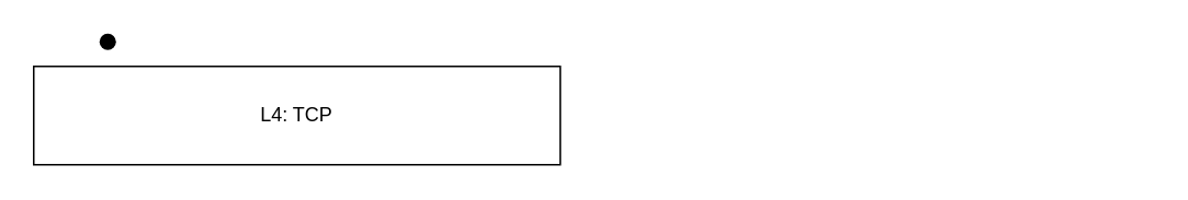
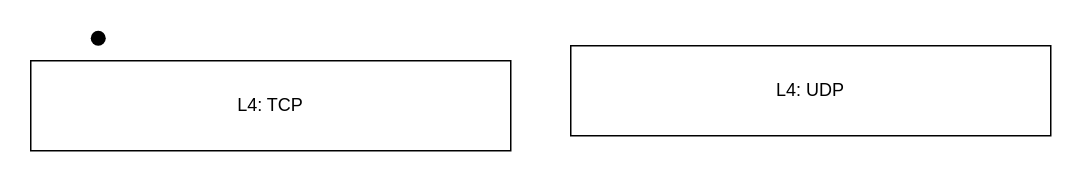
+ <mxCell id="3" value="L4: UDP" style="rounded=0;whiteSpace=wrap;html=1;" vertex="1" parent="1"><mxGeometry x="380" y="30" width="320" height="60" as="geometry" /></mxCell>
